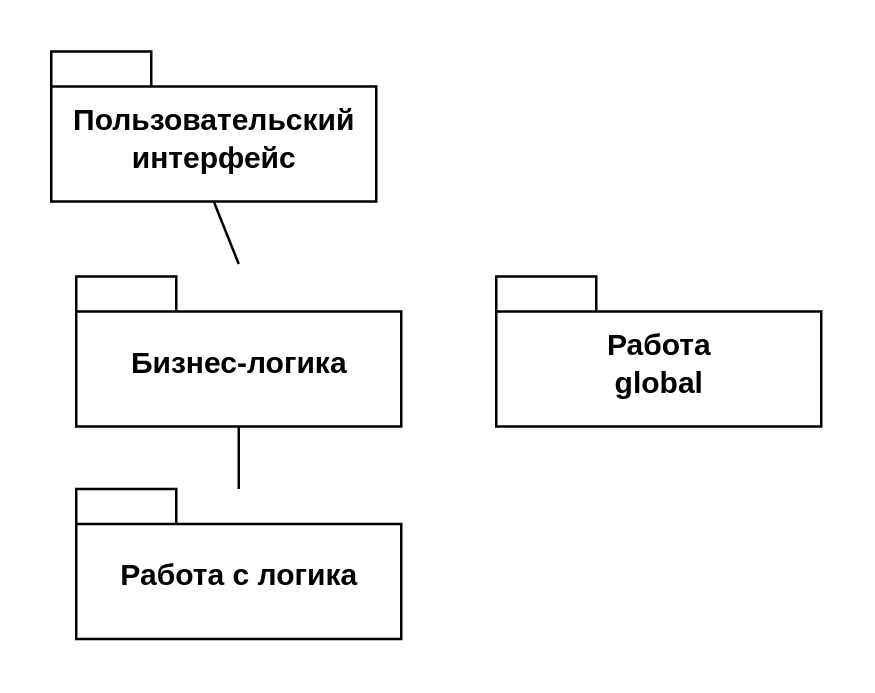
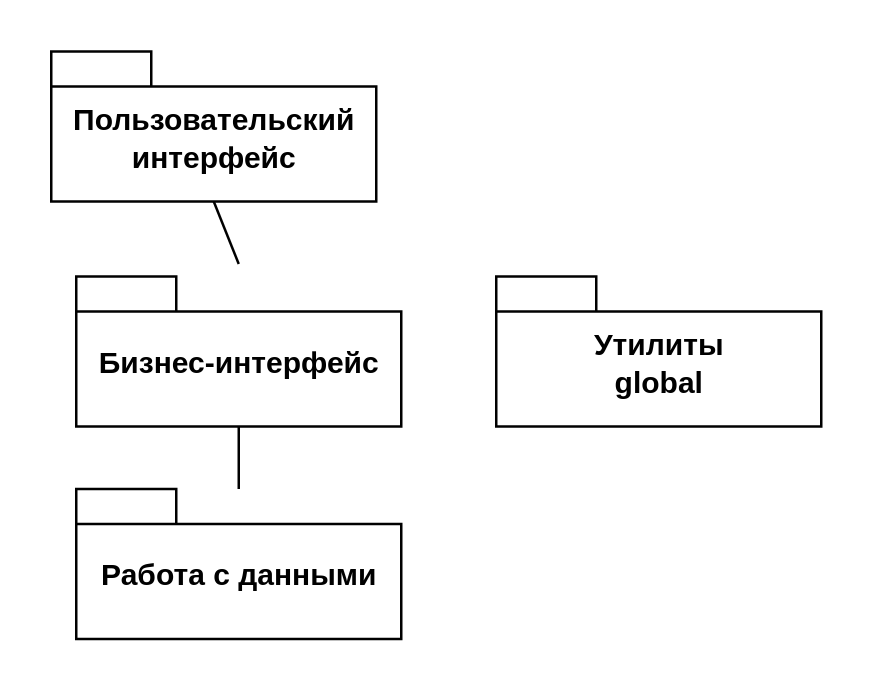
- <mxCell id="3" value="Бизнес-логика" style="shape=folder;fontStyle=1;spacingTop=10;tabWidth=40;tabHeight=14;tabPosition=left;html=1;" vertex="1" parent="1"><mxGeometry x="30" y="110" width="130" height="60" as="geometry" /></mxCell>
+ <mxCell id="3" value="Бизнес-интерфейс" style="shape=folder;fontStyle=1;spacingTop=10;tabWidth=40;tabHeight=14;tabPosition=left;html=1;" vertex="1" parent="1"><mxGeometry x="30" y="110" width="130" height="60" as="geometry" /></mxCell>
- <mxCell id="5" value="Работа&lt;br&gt;global" style="shape=folder;fontStyle=1;spacingTop=10;tabWidth=40;tabHeight=14;tabPosition=left;html=1;" vertex="1" parent="1"><mxGeometry x="198" y="110" width="130" height="60" as="geometry" /></mxCell>
+ <mxCell id="5" value="Утилиты&lt;br&gt;global" style="shape=folder;fontStyle=1;spacingTop=10;tabWidth=40;tabHeight=14;tabPosition=left;html=1;" vertex="1" parent="1"><mxGeometry x="198" y="110" width="130" height="60" as="geometry" /></mxCell>
- <mxCell id="4" value="Работа с логика" style="shape=folder;fontStyle=1;spacingTop=10;tabWidth=40;tabHeight=14;tabPosition=left;html=1;" vertex="1" parent="1"><mxGeometry x="30" y="195" width="130" height="60" as="geometry" /></mxCell>
+ <mxCell id="4" value="Работа с данными" style="shape=folder;fontStyle=1;spacingTop=10;tabWidth=40;tabHeight=14;tabPosition=left;html=1;" vertex="1" parent="1"><mxGeometry x="30" y="195" width="130" height="60" as="geometry" /></mxCell>
